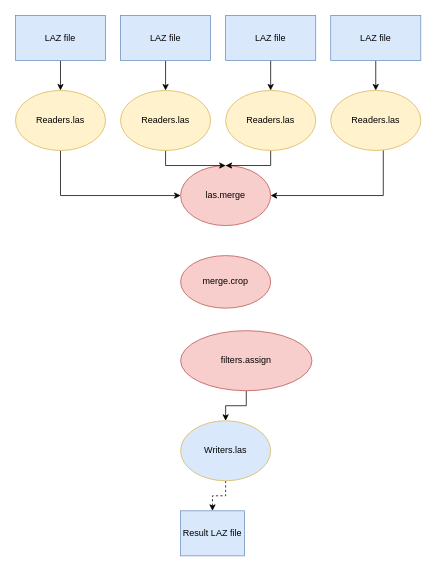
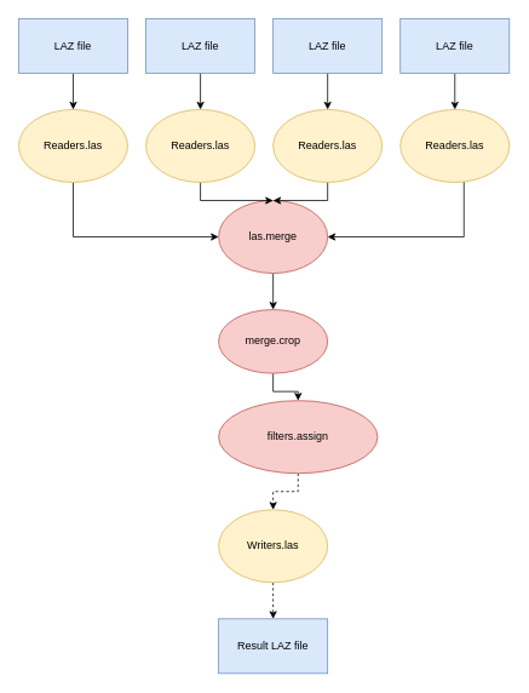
+ <mxCell id="6" style="edgeStyle=orthogonalEdgeStyle;rounded=0;orthogonalLoop=1;jettySize=auto;html=1;entryX=0.5;entryY=0;entryDx=0;entryDy=0;" edge="1" parent="1" source="7" target="21"><mxGeometry relative="1" as="geometry" /></mxCell>
+ <mxCell id="20" style="edgeStyle=orthogonalEdgeStyle;rounded=0;orthogonalLoop=1;jettySize=auto;html=1;" edge="1" parent="1" source="21" target="23"><mxGeometry relative="1" as="geometry" /></mxCell>
- <mxCell id="22" style="edgeStyle=orthogonalEdgeStyle;rounded=0;orthogonalLoop=1;jettySize=auto;html=1;entryX=0.5;entryY=0;entryDx=0;entryDy=0;" edge="1" parent="1" source="23" target="25"><mxGeometry relative="1" as="geometry" /></mxCell>
+ <mxCell id="22" style="edgeStyle=orthogonalEdgeStyle;rounded=0;orthogonalLoop=1;jettySize=auto;html=1;entryX=0.5;entryY=0;entryDx=0;entryDy=0;dashed=1;" edge="1" parent="1" source="23" target="25"><mxGeometry relative="1" as="geometry" /></mxCell>
- <mxCell id="25" value="Writers.las" style="ellipse;whiteSpace=wrap;html=1;fillColor=#dae8fc;strokeColor=#d6b656;" vertex="1" parent="1"><mxGeometry x="240" y="560" width="120" height="80" as="geometry" /></mxCell>
+ <mxCell id="25" value="Writers.las" style="ellipse;whiteSpace=wrap;html=1;fillColor=#fff2cc;strokeColor=#d6b656;" vertex="1" parent="1"><mxGeometry x="240" y="560" width="120" height="80" as="geometry" /></mxCell>
- <mxCell id="26" value="Result LAZ file" style="rounded=0;whiteSpace=wrap;html=1;fillColor=#dae8fc;strokeColor=#6c8ebf;" vertex="1" parent="1"><mxGeometry x="240" y="680" width="85" height="60" as="geometry" /></mxCell>
+ <mxCell id="26" value="Result LAZ file" style="rounded=0;whiteSpace=wrap;html=1;fillColor=#dae8fc;strokeColor=#6c8ebf;" vertex="1" parent="1"><mxGeometry x="240" y="680" width="120" height="60" as="geometry" /></mxCell>
